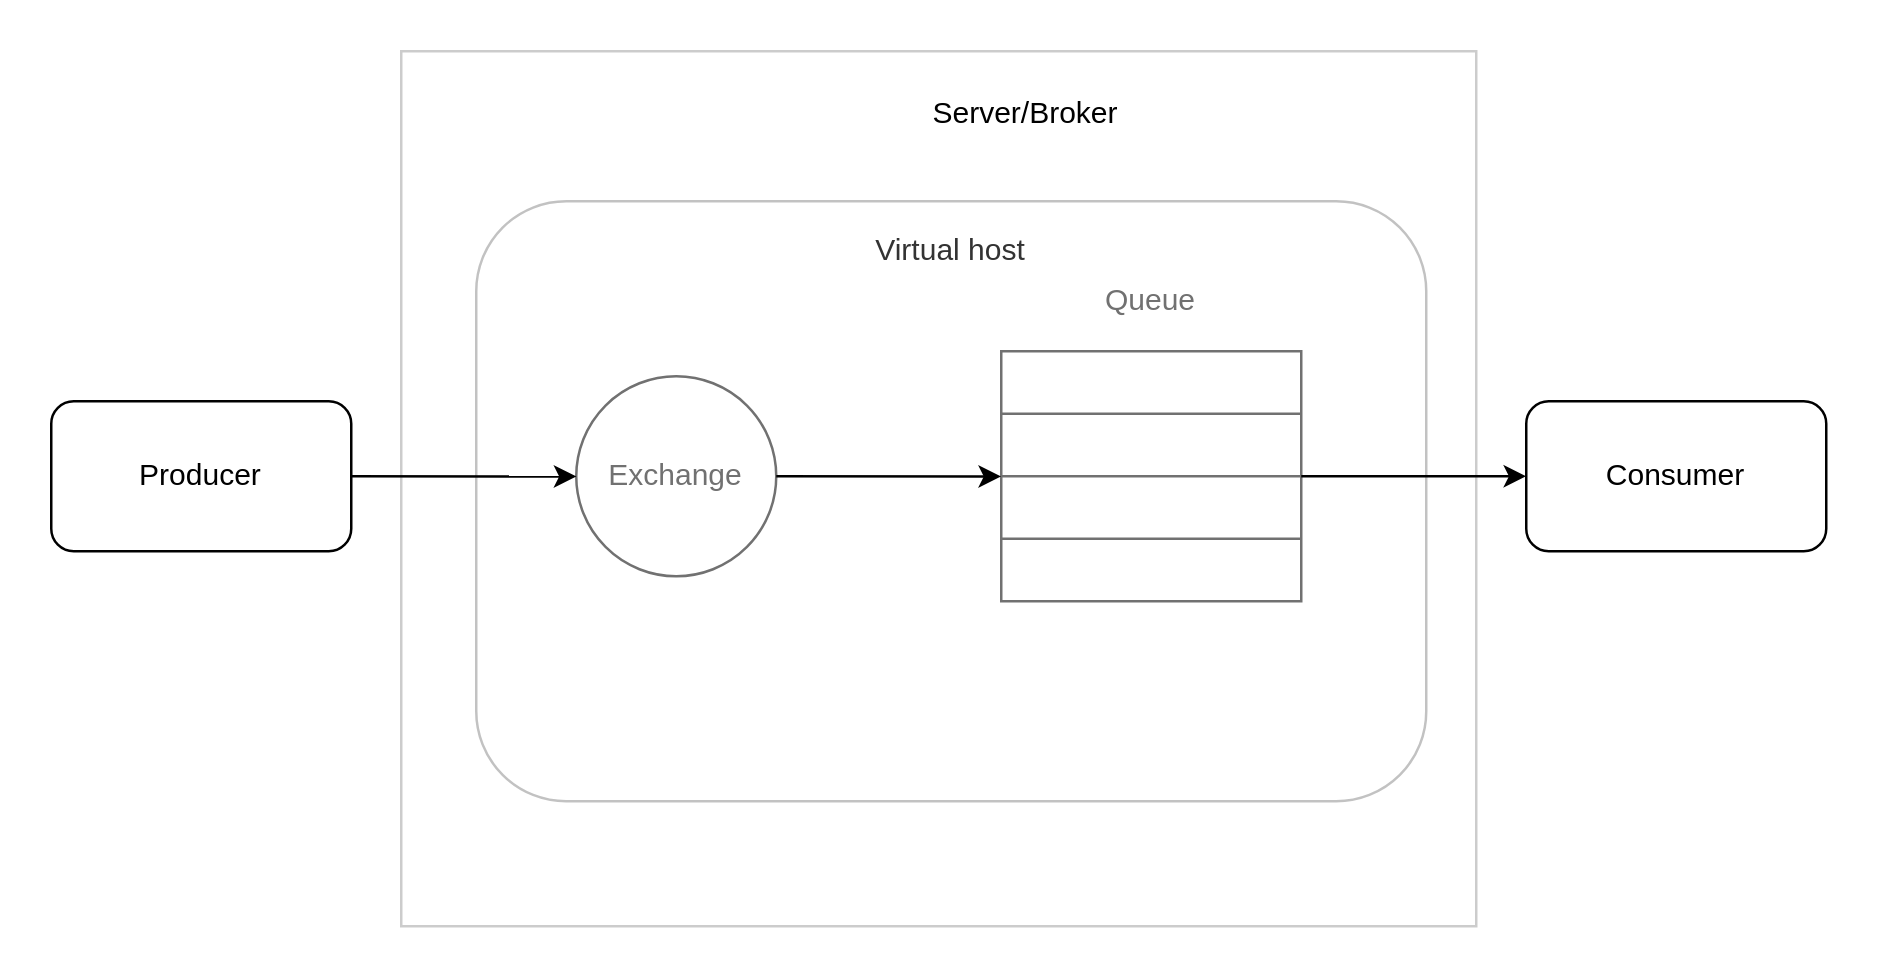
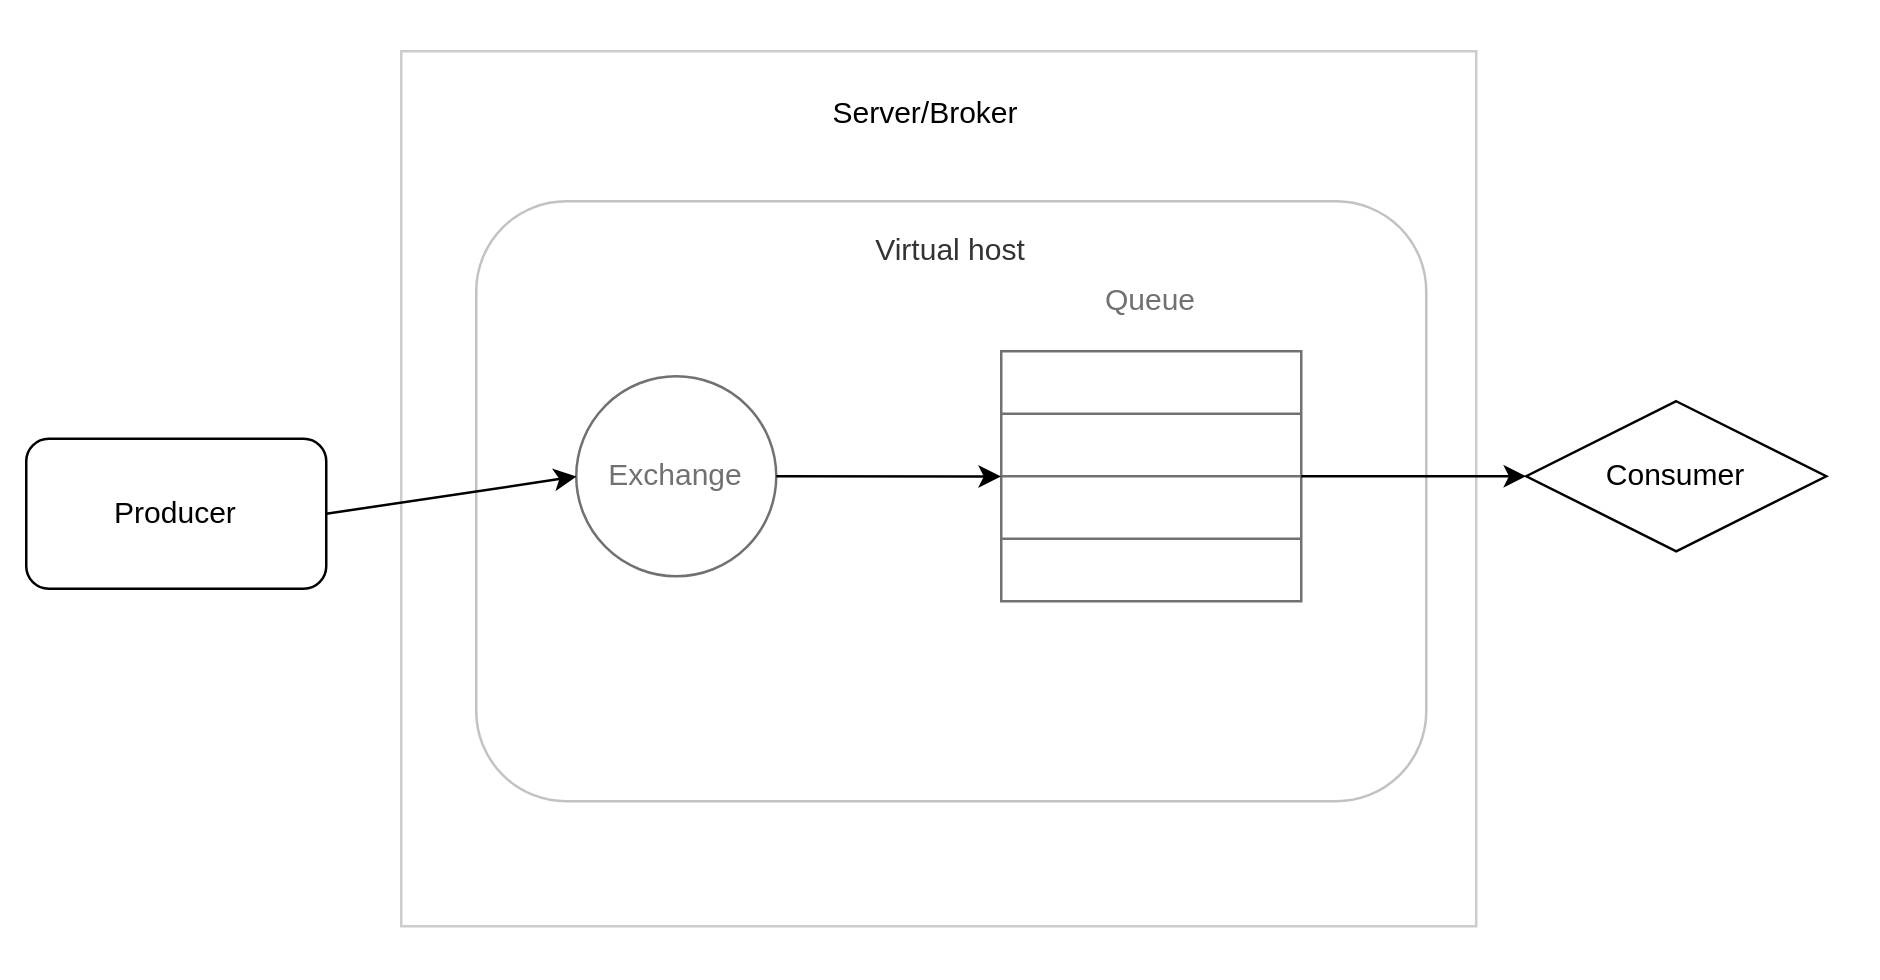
- <mxCell id="13" value="Server/Broker" style="text;html=1;strokeColor=none;fillColor=none;align=center;verticalAlign=middle;whiteSpace=wrap;rounded=0;opacity=30;" vertex="1" parent="1"><mxGeometry x="330" y="30" width="160" height="30" as="geometry" /></mxCell>
+ <mxCell id="13" value="Server/Broker" style="text;html=1;strokeColor=none;fillColor=none;align=center;verticalAlign=middle;whiteSpace=wrap;rounded=0;opacity=30;" vertex="1" parent="1"><mxGeometry x="290" y="30" width="160" height="30" as="geometry" /></mxCell>
- <mxCell id="2" value="Producer" style="rounded=1;whiteSpace=wrap;html=1;" vertex="1" parent="1"><mxGeometry x="20" y="160" width="120" height="60" as="geometry" /></mxCell>
+ <mxCell id="2" value="Producer" style="rounded=1;whiteSpace=wrap;html=1;" vertex="1" parent="1"><mxGeometry x="10" y="175" width="120" height="60" as="geometry" /></mxCell>
- <mxCell id="9" value="Consumer" style="rounded=1;whiteSpace=wrap;html=1;" vertex="1" parent="1"><mxGeometry x="610" y="160" width="120" height="60" as="geometry" /></mxCell>
+ <mxCell id="9" value="Consumer" style="rhombus;whiteSpace=wrap;html=1;" vertex="1" parent="1"><mxGeometry x="610" y="160" width="120" height="60" as="geometry" /></mxCell>
